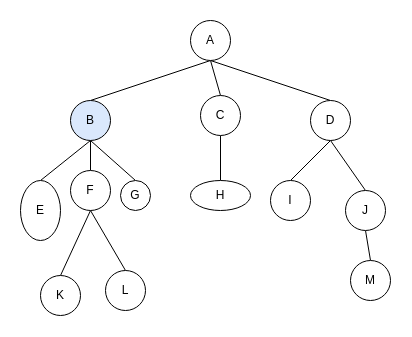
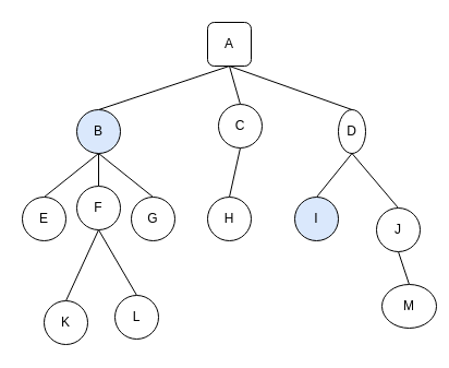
- <mxCell id="5" value="A" style="ellipse;whiteSpace=wrap;html=1;aspect=fixed;" parent="1" vertex="1"><mxGeometry x="190" y="20" width="40" height="40" as="geometry" /></mxCell>
+ <mxCell id="5" value="A" style="whiteSpace=wrap;html=1;aspect=fixed;rounded=1;" parent="1" vertex="1"><mxGeometry x="190" y="20" width="40" height="40" as="geometry" /></mxCell>
- <mxCell id="14" value="D" style="ellipse;whiteSpace=wrap;html=1;aspect=fixed;" parent="1" vertex="1"><mxGeometry x="310" y="100" width="40" height="40" as="geometry" /></mxCell>
+ <mxCell id="14" value="D" style="ellipse;whiteSpace=wrap;html=1;aspect=fixed;" parent="1" vertex="1"><mxGeometry x="310" y="100" width="25" height="40" as="geometry" /></mxCell>
- <mxCell id="18" value="G" style="ellipse;whiteSpace=wrap;html=1;aspect=fixed;" parent="1" vertex="1"><mxGeometry x="120" y="180" width="30" height="30" as="geometry" /></mxCell>
+ <mxCell id="18" value="G" style="ellipse;whiteSpace=wrap;html=1;aspect=fixed;" parent="1" vertex="1"><mxGeometry x="120" y="180" width="40" height="40" as="geometry" /></mxCell>
- <mxCell id="19" value="H" style="ellipse;whiteSpace=wrap;html=1;aspect=fixed;" parent="1" vertex="1"><mxGeometry x="190" y="180" width="60" height="30" as="geometry" /></mxCell>
+ <mxCell id="19" value="H" style="ellipse;whiteSpace=wrap;html=1;aspect=fixed;" parent="1" vertex="1"><mxGeometry x="190" y="180" width="40" height="40" as="geometry" /></mxCell>
- <mxCell id="21" value="I" style="ellipse;whiteSpace=wrap;html=1;aspect=fixed;" parent="1" vertex="1"><mxGeometry x="270" y="180" width="40" height="40" as="geometry" /></mxCell>
+ <mxCell id="21" value="I" style="ellipse;whiteSpace=wrap;html=1;aspect=fixed;fillColor=#dae8fc;" parent="1" vertex="1"><mxGeometry x="270" y="180" width="40" height="40" as="geometry" /></mxCell>
- <mxCell id="20" value="E" style="ellipse;whiteSpace=wrap;html=1;aspect=fixed;" parent="1" vertex="1"><mxGeometry x="20" y="180" width="40" height="60" as="geometry" /></mxCell>
+ <mxCell id="20" value="E" style="ellipse;whiteSpace=wrap;html=1;aspect=fixed;" parent="1" vertex="1"><mxGeometry x="20" y="180" width="40" height="40" as="geometry" /></mxCell>
- <mxCell id="24" value="M" style="ellipse;whiteSpace=wrap;html=1;aspect=fixed;" parent="1" vertex="1"><mxGeometry x="350" y="260" width="40" height="40" as="geometry" /></mxCell>
+ <mxCell id="24" value="M" style="ellipse;whiteSpace=wrap;html=1;aspect=fixed;" parent="1" vertex="1"><mxGeometry x="350" y="260" width="50" height="40" as="geometry" /></mxCell>
